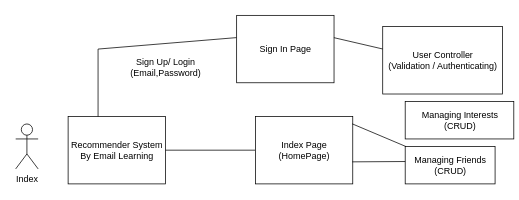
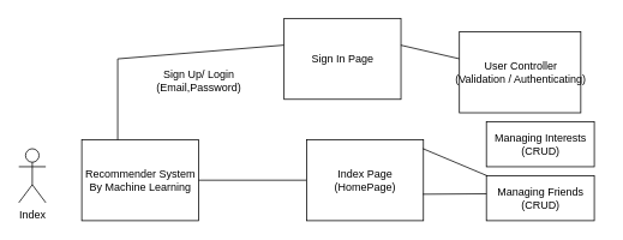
- <mxCell id="9" value="User Controller&lt;br&gt;(Validation / Authenticating)" style="html=1;" vertex="1" parent="1"><mxGeometry x="510" y="35" width="160" height="90" as="geometry" /></mxCell>
+ <mxCell id="9" value="User Controller&lt;br&gt;(Validation / Authenticating)" style="html=1;" vertex="1" parent="1"><mxGeometry x="510" y="35" width="135" height="90" as="geometry" /></mxCell>
- <mxCell id="12" value="Managing Interests&lt;br&gt;(CRUD)" style="html=1;" vertex="1" parent="1"><mxGeometry x="540" y="135" width="145" height="50" as="geometry" /></mxCell>
+ <mxCell id="12" value="Managing Interests&lt;br&gt;(CRUD)" style="html=1;" vertex="1" parent="1"><mxGeometry x="540" y="135" width="120" height="50" as="geometry" /></mxCell>
- <mxCell id="3" value="Recommender System&lt;br&gt;By Email Learning" style="html=1;" vertex="1" parent="1"><mxGeometry x="90" y="155" width="130" height="90" as="geometry" /></mxCell>
+ <mxCell id="3" value="Recommender System&lt;br&gt;By Machine Learning" style="html=1;" vertex="1" parent="1"><mxGeometry x="90" y="155" width="130" height="90" as="geometry" /></mxCell>
